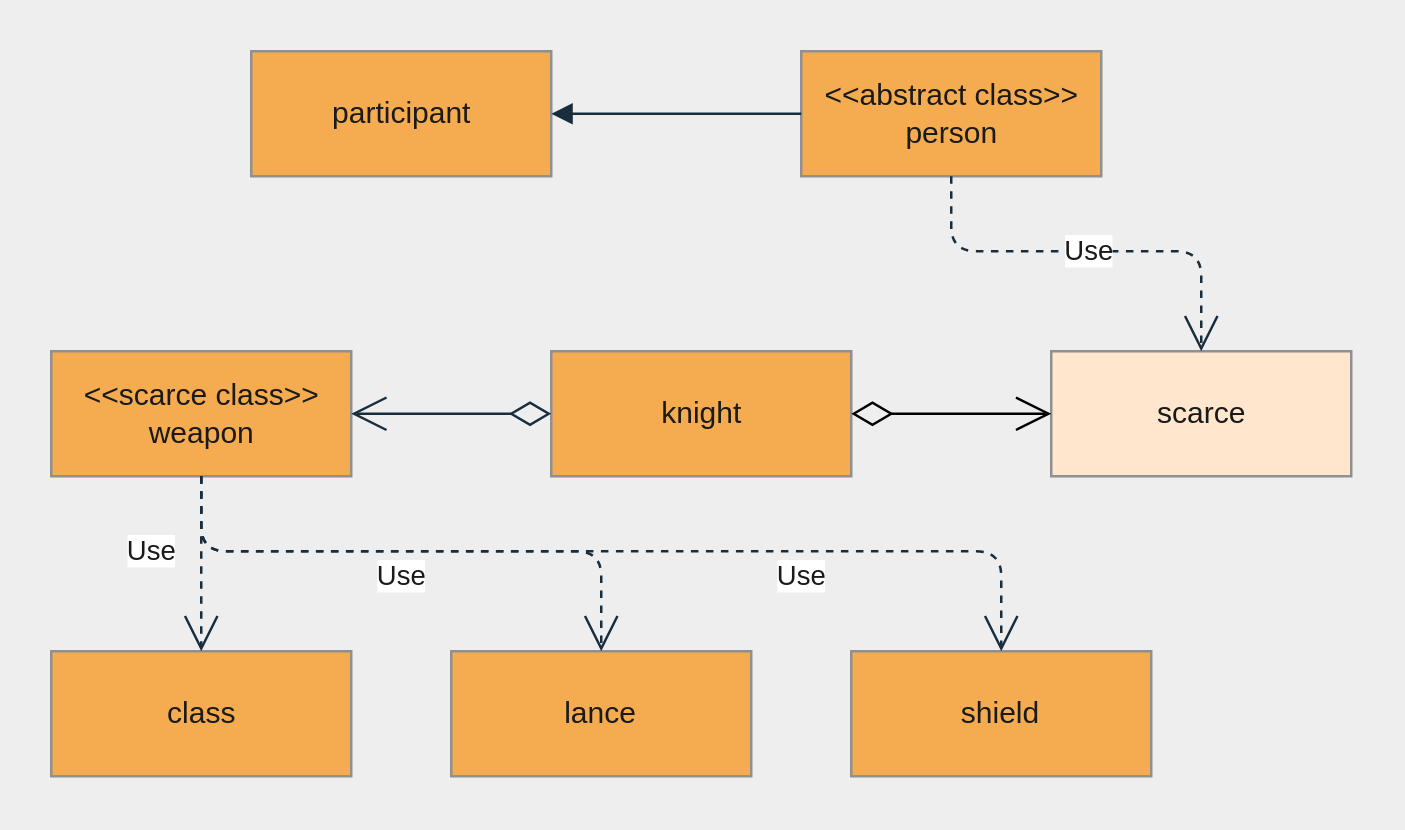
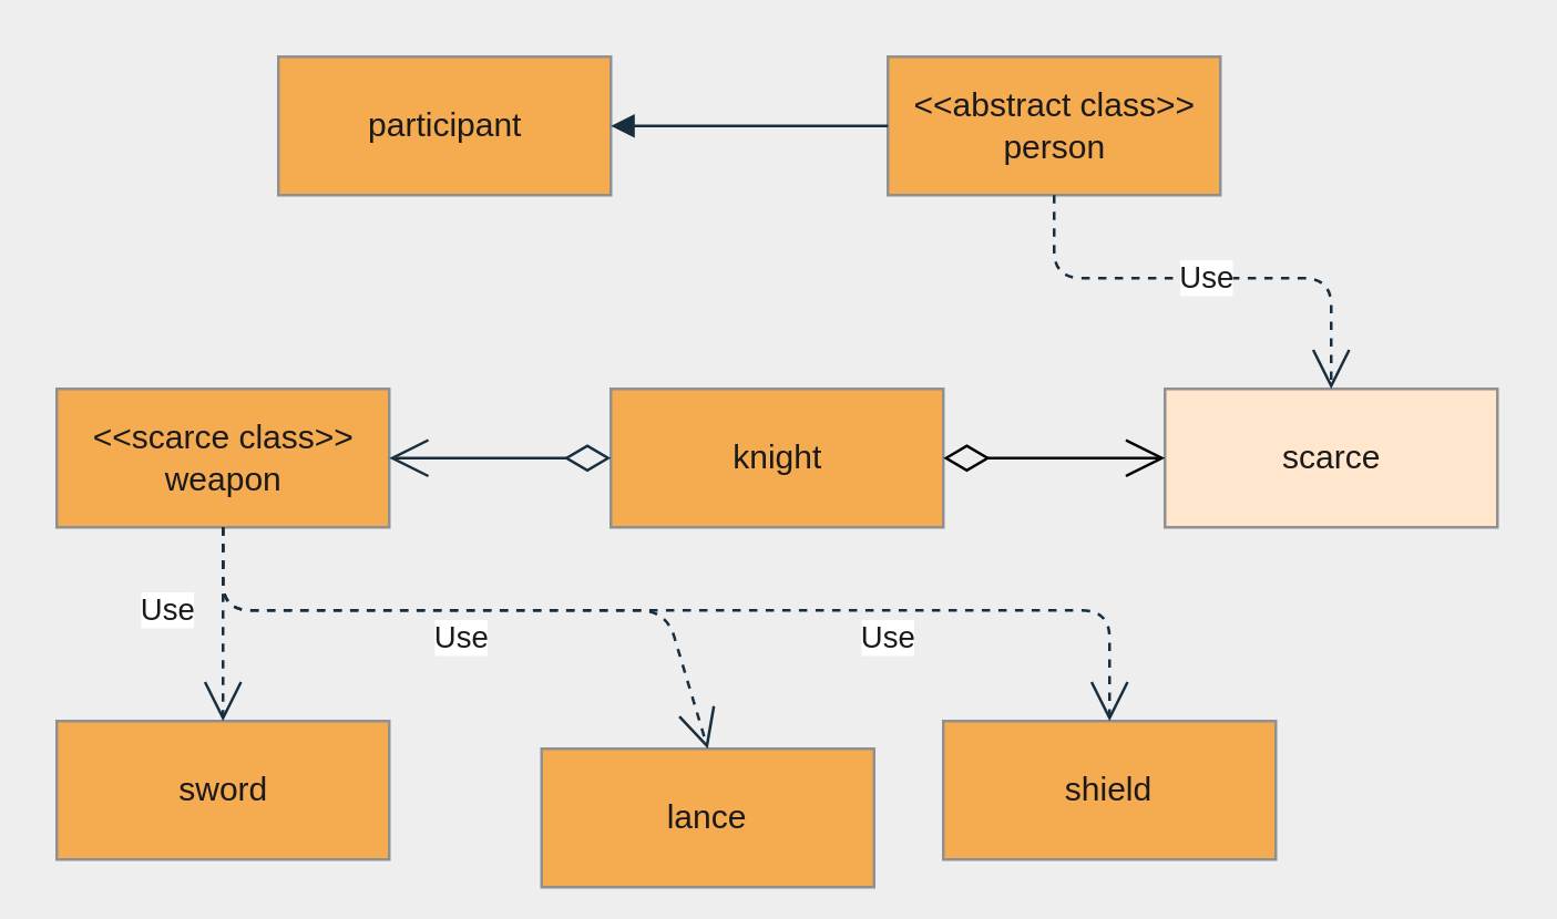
- <mxCell id="8" value="class" style="html=1;rounded=0;sketch=0;fontColor=#1A1A1A;strokeColor=#909090;fillColor=#F5AB50;" parent="1" vertex="1"><mxGeometry x="20" y="260" width="120" height="50" as="geometry" /></mxCell>
+ <mxCell id="8" value="sword" style="html=1;rounded=0;sketch=0;fontColor=#1A1A1A;strokeColor=#909090;fillColor=#F5AB50;" parent="1" vertex="1"><mxGeometry x="20" y="260" width="120" height="50" as="geometry" /></mxCell>
- <mxCell id="12" value="lance" style="whiteSpace=wrap;html=1;rounded=0;sketch=0;fontColor=#1A1A1A;strokeColor=#909090;fillColor=#F5AB50;" parent="1" vertex="1"><mxGeometry x="180" y="260" width="120" height="50" as="geometry" /></mxCell>
+ <mxCell id="12" value="lance" style="whiteSpace=wrap;html=1;rounded=0;sketch=0;fontColor=#1A1A1A;strokeColor=#909090;fillColor=#F5AB50;" parent="1" vertex="1"><mxGeometry x="195" y="270" width="120" height="50" as="geometry" /></mxCell>
